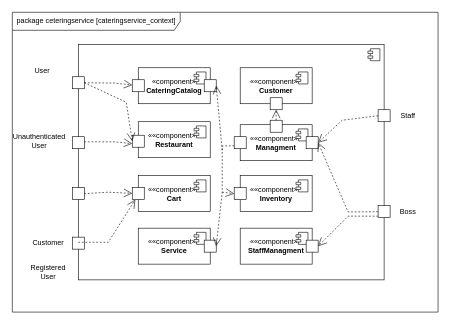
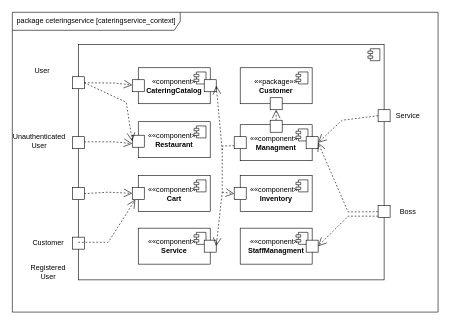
- <mxCell id="23" value="««component»»&lt;br&gt;&lt;b&gt;Customer&lt;/b&gt;" style="html=1;dropTarget=0;whiteSpace=wrap;" vertex="1" parent="1"><mxGeometry x="400" y="112.5" width="120" height="60" as="geometry" /></mxCell>
+ <mxCell id="23" value="««package»»&lt;br&gt;&lt;b&gt;Customer&lt;/b&gt;" style="html=1;dropTarget=0;whiteSpace=wrap;" vertex="1" parent="1"><mxGeometry x="400" y="112.5" width="120" height="60" as="geometry" /></mxCell>
- <mxCell id="15" value="Staff" style="text;html=1;strokeColor=none;fillColor=none;align=center;verticalAlign=middle;whiteSpace=wrap;rounded=0;" vertex="1" parent="1"><mxGeometry x="650" y="177.5" width="60" height="30" as="geometry" /></mxCell>
+ <mxCell id="15" value="Service" style="text;html=1;strokeColor=none;fillColor=none;align=center;verticalAlign=middle;whiteSpace=wrap;rounded=0;" vertex="1" parent="1"><mxGeometry x="650" y="177.5" width="60" height="30" as="geometry" /></mxCell>
